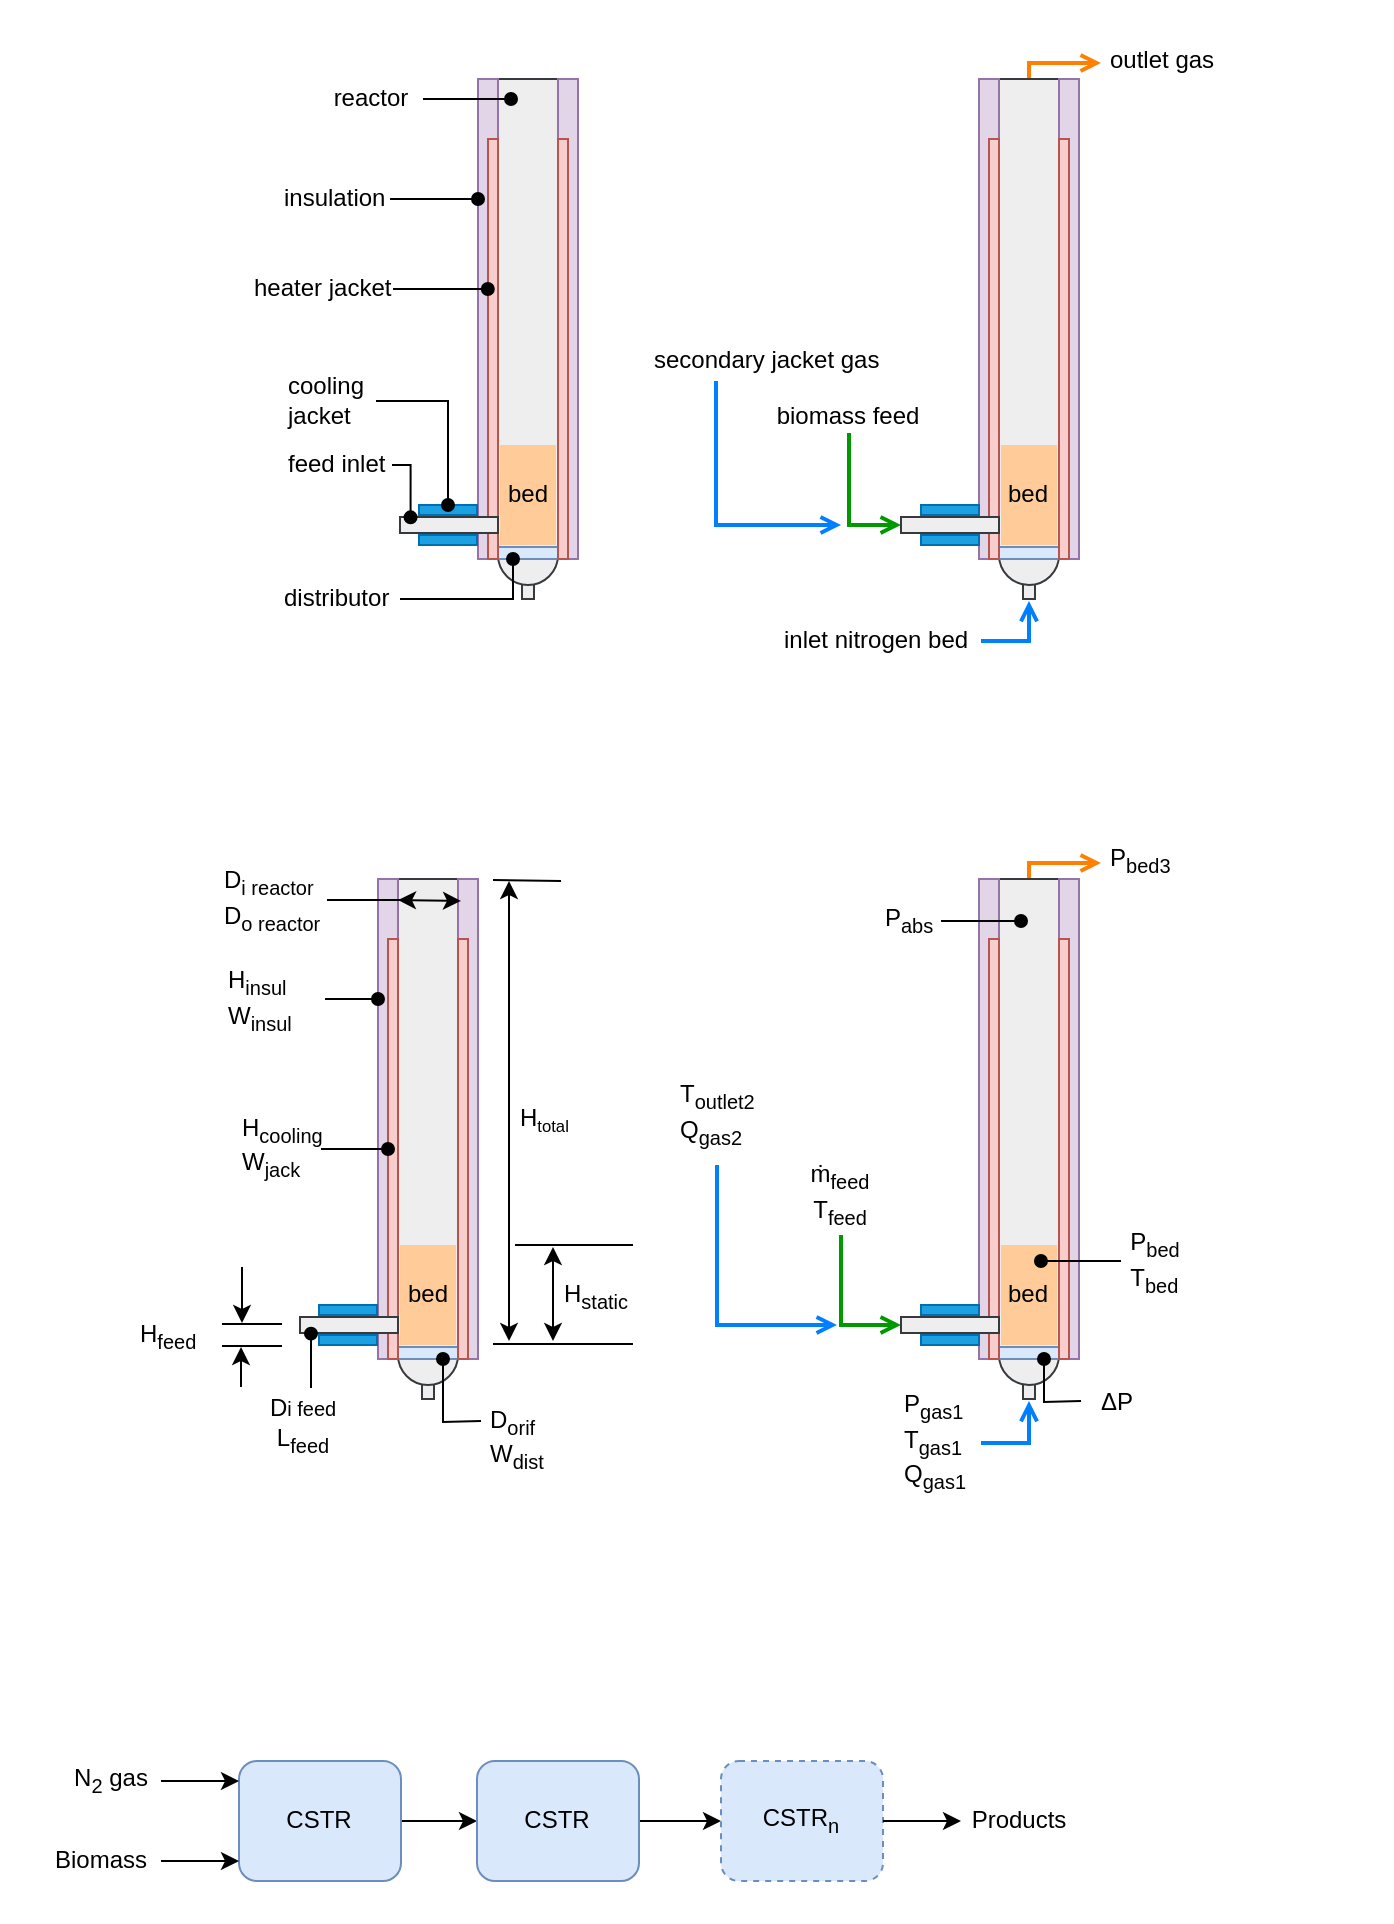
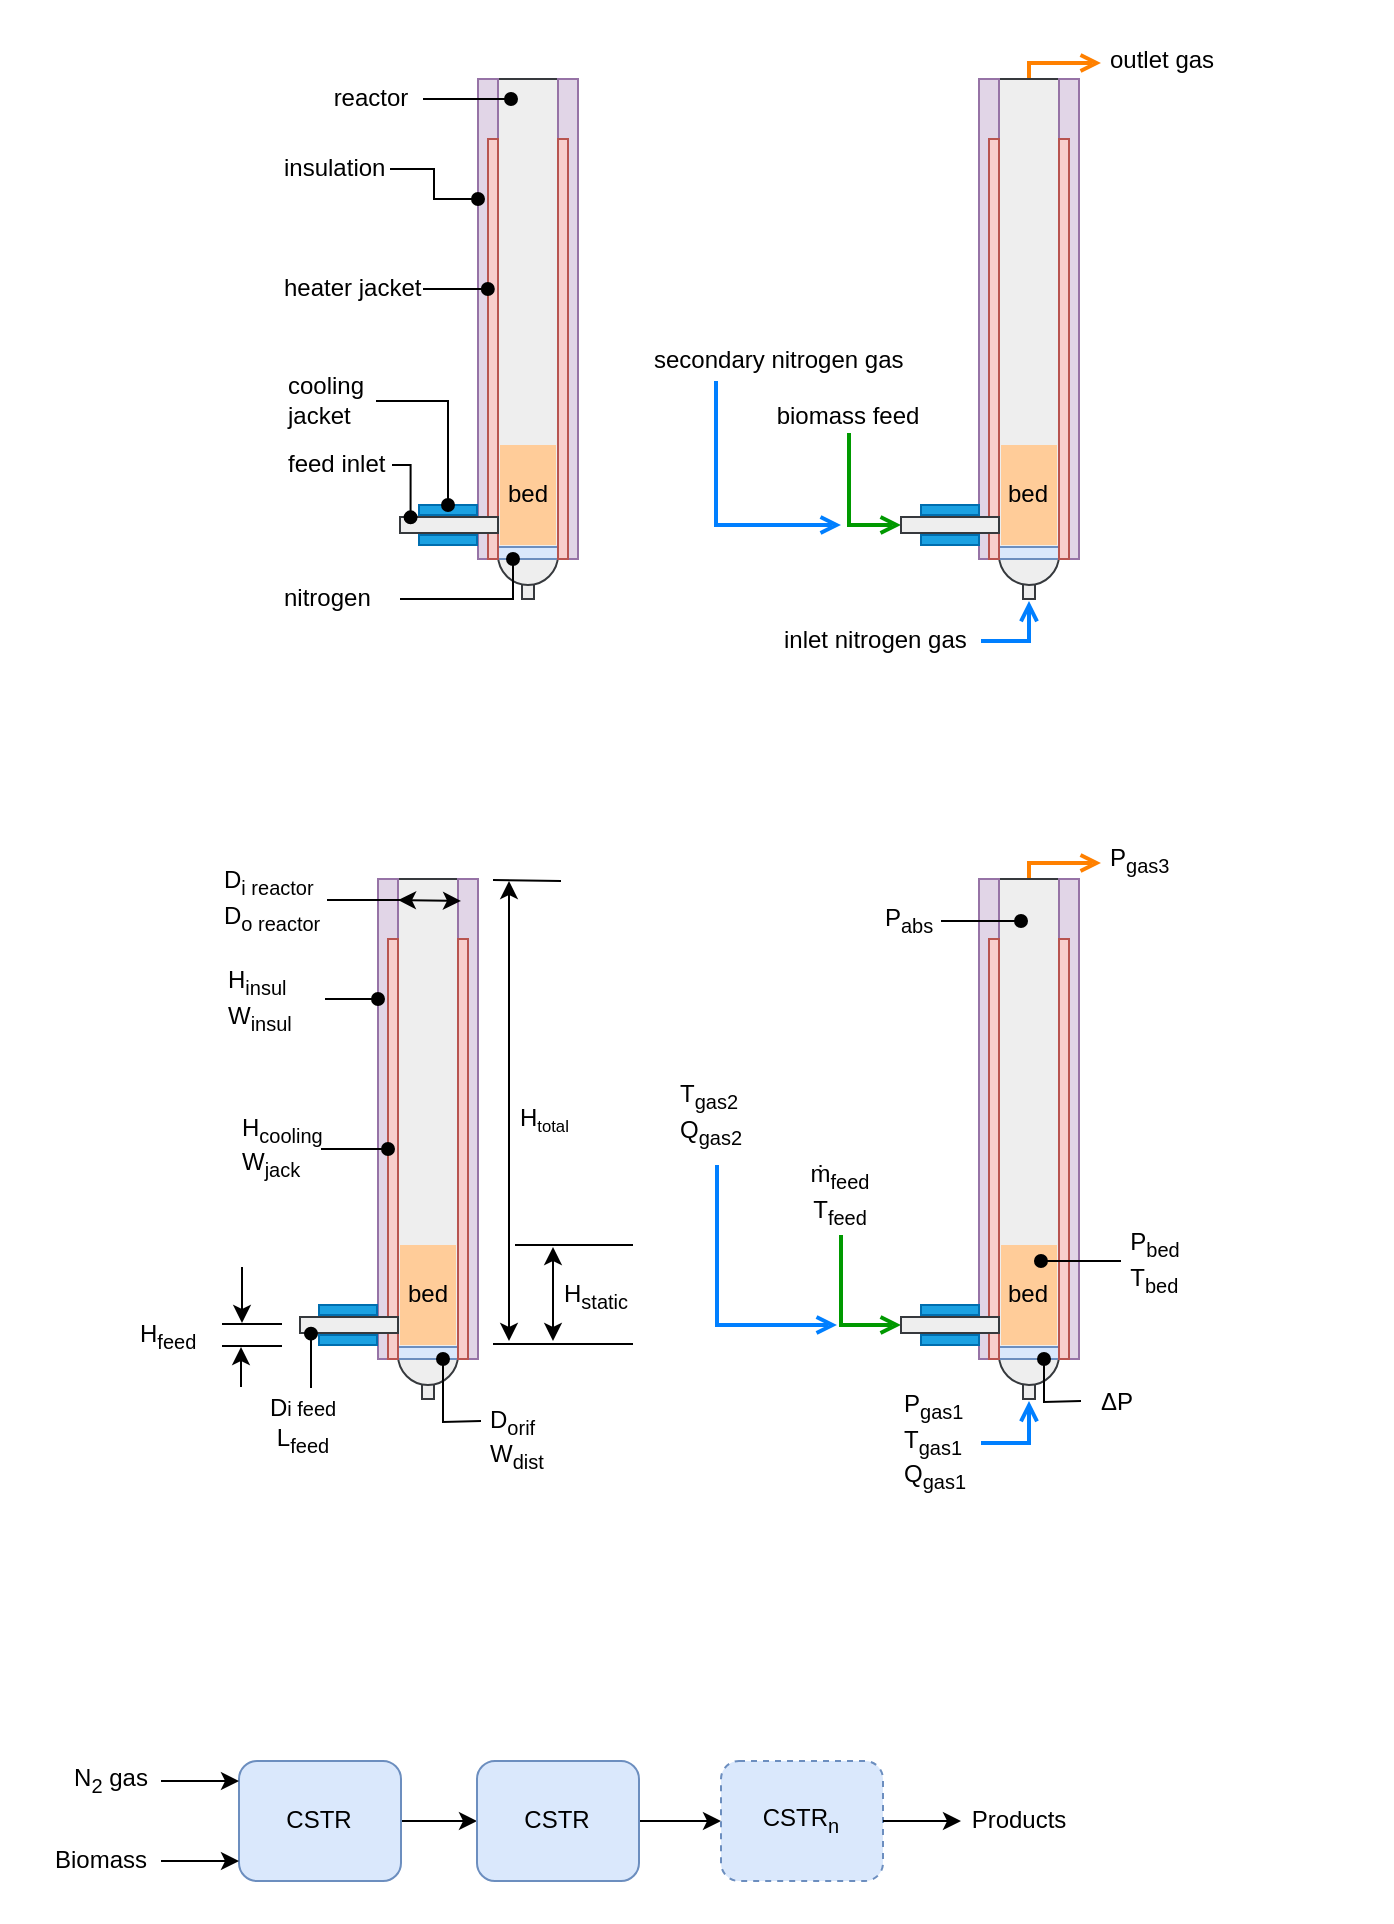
- <mxCell id="10" value="insulation&lt;br&gt;" style="text;html=1;strokeColor=none;fillColor=none;align=left;verticalAlign=middle;whiteSpace=wrap;rounded=0;fontSize=12;" parent="1" vertex="1"><mxGeometry x="139.5" y="89" width="55" height="20" as="geometry" /></mxCell>
+ <mxCell id="10" value="insulation&lt;br&gt;" style="text;html=1;strokeColor=none;fillColor=none;align=left;verticalAlign=middle;whiteSpace=wrap;rounded=0;fontSize=12;" parent="1" vertex="1"><mxGeometry x="139.5" y="74" width="55" height="20" as="geometry" /></mxCell>
- <mxCell id="11" value="heater jacket" style="text;html=1;strokeColor=none;fillColor=none;align=left;verticalAlign=middle;whiteSpace=wrap;rounded=0;fontSize=12;" parent="1" vertex="1"><mxGeometry x="125" y="134" width="71" height="20" as="geometry" /></mxCell>
+ <mxCell id="11" value="heater jacket" style="text;html=1;strokeColor=none;fillColor=none;align=left;verticalAlign=middle;whiteSpace=wrap;rounded=0;fontSize=12;" parent="1" vertex="1"><mxGeometry x="140" y="134" width="71" height="20" as="geometry" /></mxCell>
- <mxCell id="8" value="secondary jacket gas&lt;br&gt;" style="text;html=1;strokeColor=none;fillColor=none;align=left;verticalAlign=middle;whiteSpace=wrap;rounded=0;fontSize=12;" parent="1" vertex="1"><mxGeometry x="325" y="170" width="130" height="20" as="geometry" /></mxCell>
+ <mxCell id="8" value="secondary nitrogen gas&lt;br&gt;" style="text;html=1;strokeColor=none;fillColor=none;align=left;verticalAlign=middle;whiteSpace=wrap;rounded=0;fontSize=12;" parent="1" vertex="1"><mxGeometry x="325" y="170" width="130" height="20" as="geometry" /></mxCell>
- <mxCell id="13" value="distributor" style="text;html=1;strokeColor=none;fillColor=none;align=left;verticalAlign=middle;whiteSpace=wrap;rounded=0;fontSize=12;" parent="1" vertex="1"><mxGeometry x="139.5" y="289" width="60" height="20" as="geometry" /></mxCell>
+ <mxCell id="13" value="nitrogen" style="text;html=1;strokeColor=none;fillColor=none;align=left;verticalAlign=middle;whiteSpace=wrap;rounded=0;fontSize=12;" parent="1" vertex="1"><mxGeometry x="139.5" y="289" width="60" height="20" as="geometry" /></mxCell>
- <mxCell id="6" value="inlet nitrogen bed&lt;br&gt;" style="text;html=1;strokeColor=none;fillColor=none;align=left;verticalAlign=middle;whiteSpace=wrap;rounded=0;fontSize=12;" parent="1" vertex="1"><mxGeometry x="390" y="310" width="100" height="20" as="geometry" /></mxCell>
+ <mxCell id="6" value="inlet nitrogen gas&lt;br&gt;" style="text;html=1;strokeColor=none;fillColor=none;align=left;verticalAlign=middle;whiteSpace=wrap;rounded=0;fontSize=12;" parent="1" vertex="1"><mxGeometry x="390" y="310" width="100" height="20" as="geometry" /></mxCell>
- <mxCell id="49" value="&lt;div style=&quot;text-align: left&quot;&gt;P&lt;sub&gt;bed3&lt;/sub&gt;&lt;/div&gt;" style="text;html=1;strokeColor=none;fillColor=none;align=left;verticalAlign=middle;whiteSpace=wrap;rounded=0;fontSize=12;" parent="1" vertex="1"><mxGeometry x="553" y="420" width="122" height="20" as="geometry" /></mxCell>
+ <mxCell id="49" value="&lt;div style=&quot;text-align: left&quot;&gt;P&lt;sub&gt;gas3&lt;/sub&gt;&lt;/div&gt;" style="text;html=1;strokeColor=none;fillColor=none;align=left;verticalAlign=middle;whiteSpace=wrap;rounded=0;fontSize=12;" parent="1" vertex="1"><mxGeometry x="553" y="420" width="122" height="20" as="geometry" /></mxCell>
- <mxCell id="52" value="T&lt;sub&gt;outlet2&lt;/sub&gt;&lt;br&gt;Q&lt;sub&gt;gas2&lt;/sub&gt;" style="text;html=1;strokeColor=none;fillColor=none;align=left;verticalAlign=middle;whiteSpace=wrap;rounded=0;fontSize=12;" parent="1" vertex="1"><mxGeometry x="338" y="532" width="40" height="49" as="geometry" /></mxCell>
+ <mxCell id="52" value="T&lt;sub&gt;gas2&lt;/sub&gt;&lt;br&gt;Q&lt;sub&gt;gas2&lt;/sub&gt;" style="text;html=1;strokeColor=none;fillColor=none;align=left;verticalAlign=middle;whiteSpace=wrap;rounded=0;fontSize=12;" parent="1" vertex="1"><mxGeometry x="338" y="532" width="40" height="49" as="geometry" /></mxCell>
